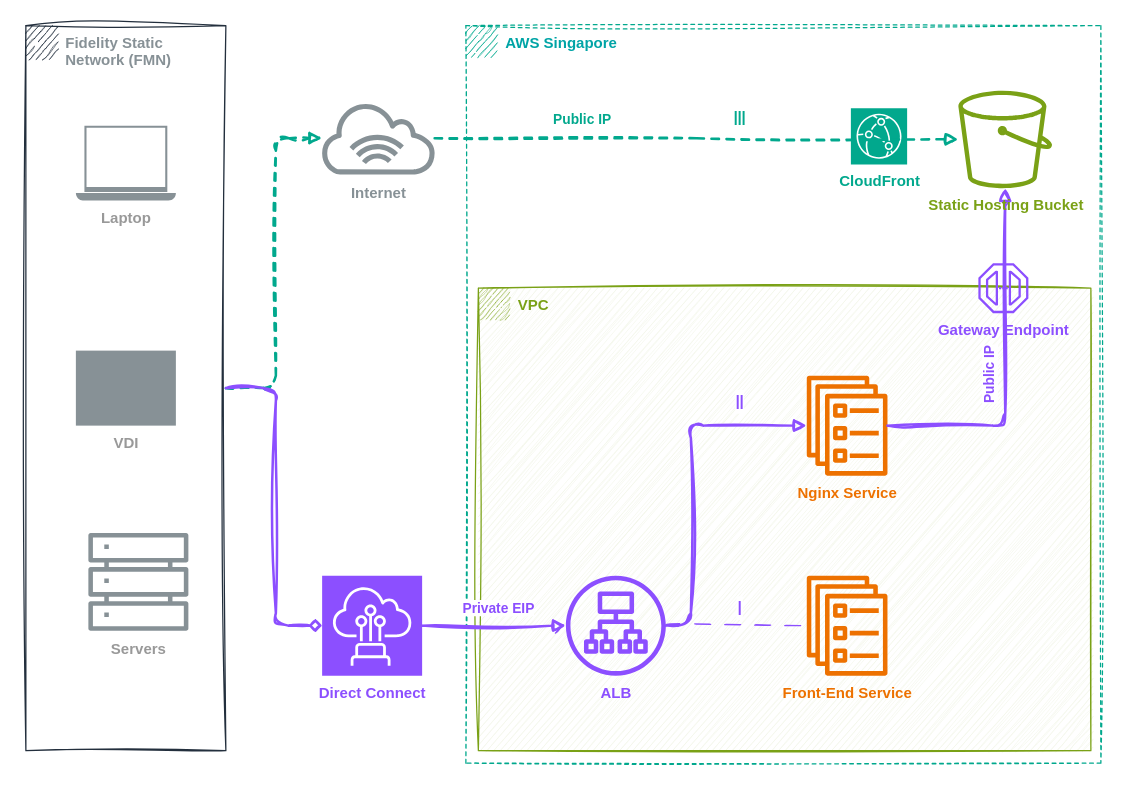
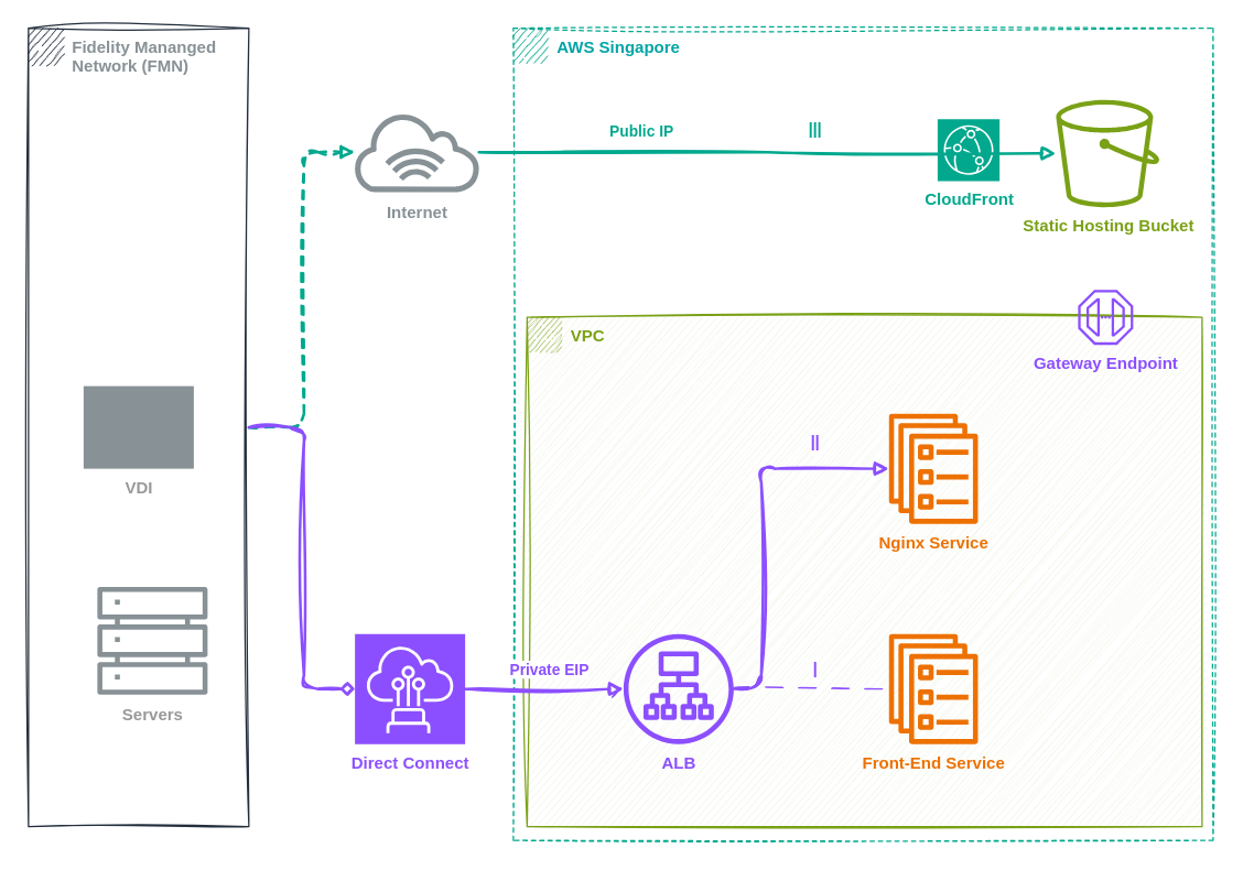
- <mxCell id="2" value="&lt;font style=&quot;color: rgb(135, 145, 150);&quot;&gt;&lt;b style=&quot;&quot;&gt;Fidelity Static Network (FMN)&lt;/b&gt;&lt;/font&gt;" style="points=[[0,0],[0.25,0],[0.5,0],[0.75,0],[1,0],[1,0.25],[1,0.5],[1,0.75],[1,1],[0.75,1],[0.5,1],[0.25,1],[0,1],[0,0.75],[0,0.5],[0,0.25]];outlineConnect=0;html=1;whiteSpace=wrap;fontSize=12;fontStyle=0;container=1;pointerEvents=0;collapsible=0;recursiveResize=0;shape=mxgraph.aws4.group;grIcon=mxgraph.aws4.group_corporate_data_center;fillColor=none;verticalAlign=top;align=left;spacingLeft=30;dashed=0;sketch=1;curveFitting=1;jiggle=2;strokeColor=#232F3D;" parent="1" vertex="1"><mxGeometry x="20" y="20" width="160" height="580" as="geometry" /></mxCell>
+ <mxCell id="2" value="&lt;font style=&quot;color: rgb(135, 145, 150);&quot;&gt;&lt;b style=&quot;&quot;&gt;Fidelity Mananged Network (FMN)&lt;/b&gt;&lt;/font&gt;" style="points=[[0,0],[0.25,0],[0.5,0],[0.75,0],[1,0],[1,0.25],[1,0.5],[1,0.75],[1,1],[0.75,1],[0.5,1],[0.25,1],[0,1],[0,0.75],[0,0.5],[0,0.25]];outlineConnect=0;html=1;whiteSpace=wrap;fontSize=12;fontStyle=0;container=1;pointerEvents=0;collapsible=0;recursiveResize=0;shape=mxgraph.aws4.group;grIcon=mxgraph.aws4.group_corporate_data_center;fillColor=none;verticalAlign=top;align=left;spacingLeft=30;dashed=0;sketch=1;curveFitting=1;jiggle=2;strokeColor=#232F3D;" parent="1" vertex="1"><mxGeometry x="20" y="20" width="160" height="580" as="geometry" /></mxCell>
- <mxCell id="26" value="" style="edgeStyle=orthogonalEdgeStyle;html=1;endArrow=block;elbow=vertical;startArrow=none;endFill=1;strokeColor=#01A88D;rounded=0;strokeWidth=2;jumpStyle=none;shadow=0;sketch=1;curveFitting=1;jiggle=2;flowAnimation=0;fillColor=#dae8fc;dashed=1;" parent="1" source="20" target="18" edge="1"><mxGeometry width="100" relative="1" as="geometry"><mxPoint x="610" y="110" as="sourcePoint" /><mxPoint x="852" y="110" as="targetPoint" /></mxGeometry></mxCell>
+ <mxCell id="26" value="" style="edgeStyle=orthogonalEdgeStyle;html=1;endArrow=block;elbow=vertical;startArrow=none;endFill=1;strokeColor=#01A88D;rounded=0;strokeWidth=2;jumpStyle=none;shadow=0;sketch=1;curveFitting=1;jiggle=2;flowAnimation=0;fillColor=#dae8fc;" parent="1" source="20" target="18" edge="1"><mxGeometry width="100" relative="1" as="geometry"><mxPoint x="610" y="110" as="sourcePoint" /><mxPoint x="852" y="110" as="targetPoint" /></mxGeometry></mxCell>
- <mxCell id="5" value="&lt;font style=&quot;color: rgb(153, 153, 153);&quot;&gt;&lt;b&gt;Laptop&lt;/b&gt;&lt;/font&gt;" style="sketch=0;pointerEvents=1;shadow=0;dashed=0;html=1;strokeColor=none;fillColor=#879196;aspect=fixed;labelPosition=center;verticalLabelPosition=bottom;verticalAlign=top;align=center;outlineConnect=0;shape=mxgraph.vvd.laptop;" parent="2" vertex="1"><mxGeometry x="40" y="80" width="80" height="60" as="geometry" /></mxCell>
- <mxCell id="15" value="" style="edgeStyle=orthogonalEdgeStyle;html=1;endArrow=block;elbow=vertical;startArrow=none;endFill=1;strokeColor=#8C4FFF;rounded=1;strokeWidth=2;curved=0;shadow=0;sketch=1;curveFitting=1;jiggle=2;fillColor=#d5e8d4;gradientColor=#97d077;" parent="6" source="10" target="18" edge="1"><mxGeometry width="100" relative="1" as="geometry"><mxPoint x="480" y="390" as="sourcePoint" /><mxPoint x="520" y="130" as="targetPoint" /></mxGeometry></mxCell>
- <mxCell id="16" value="&lt;font style=&quot;color: rgb(140, 79, 255);&quot;&gt;&lt;span&gt;Public IP&lt;/span&gt;&lt;/font&gt;" style="edgeLabel;html=1;align=center;verticalAlign=middle;resizable=0;points=[];rotation=270;fontColor=#B286DF;fontStyle=1" parent="15" vertex="1" connectable="0"><mxGeometry x="0.134" y="-2" relative="1" as="geometry"><mxPoint x="-15" y="27" as="offset" /></mxGeometry></mxCell>
